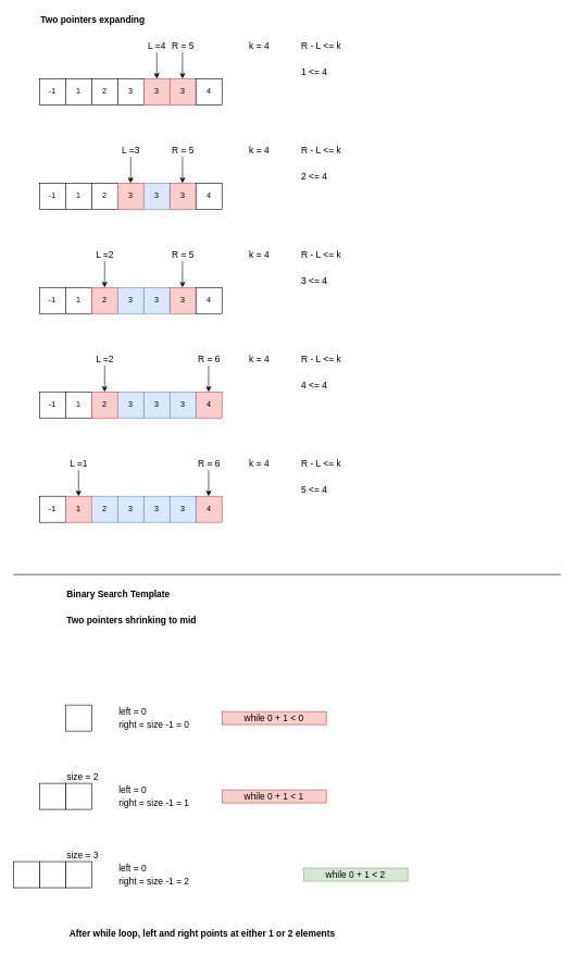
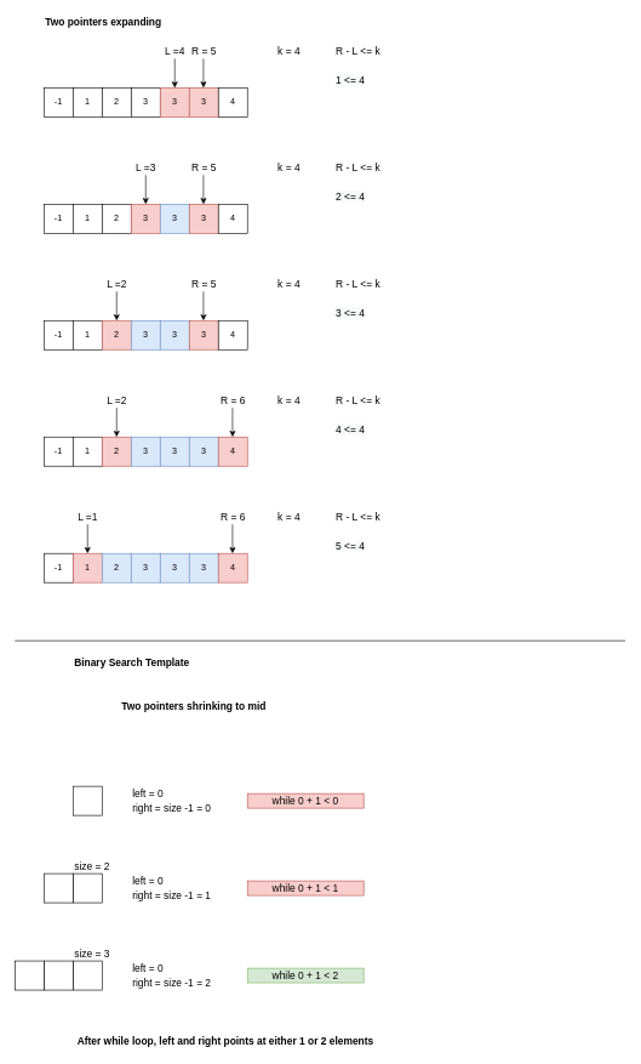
- <mxCell id="83" value="Two pointers shrinking to mid" style="text;html=1;strokeColor=none;fillColor=none;align=left;verticalAlign=middle;whiteSpace=wrap;rounded=0;fontSize=14;fontStyle=1" vertex="1" parent="1"><mxGeometry x="100" y="940" width="240" height="20" as="geometry" /></mxCell>
+ <mxCell id="83" value="Two pointers shrinking to mid" style="text;html=1;strokeColor=none;fillColor=none;align=left;verticalAlign=middle;whiteSpace=wrap;rounded=0;fontSize=14;fontStyle=1" vertex="1" parent="1"><mxGeometry x="165" y="960" width="240" height="20" as="geometry" /></mxCell>
- <mxCell id="78" value="while 0 + 1 &amp;lt; 2" style="text;html=1;strokeColor=#82b366;fillColor=#d5e8d4;align=center;verticalAlign=middle;whiteSpace=wrap;rounded=0;fontSize=14;" vertex="1" parent="1"><mxGeometry x="465" y="1330" width="160" height="20" as="geometry" /></mxCell>
+ <mxCell id="78" value="while 0 + 1 &amp;lt; 2" style="text;html=1;strokeColor=#82b366;fillColor=#d5e8d4;align=center;verticalAlign=middle;whiteSpace=wrap;rounded=0;fontSize=14;" vertex="1" parent="1"><mxGeometry x="340" y="1330" width="160" height="20" as="geometry" /></mxCell>
